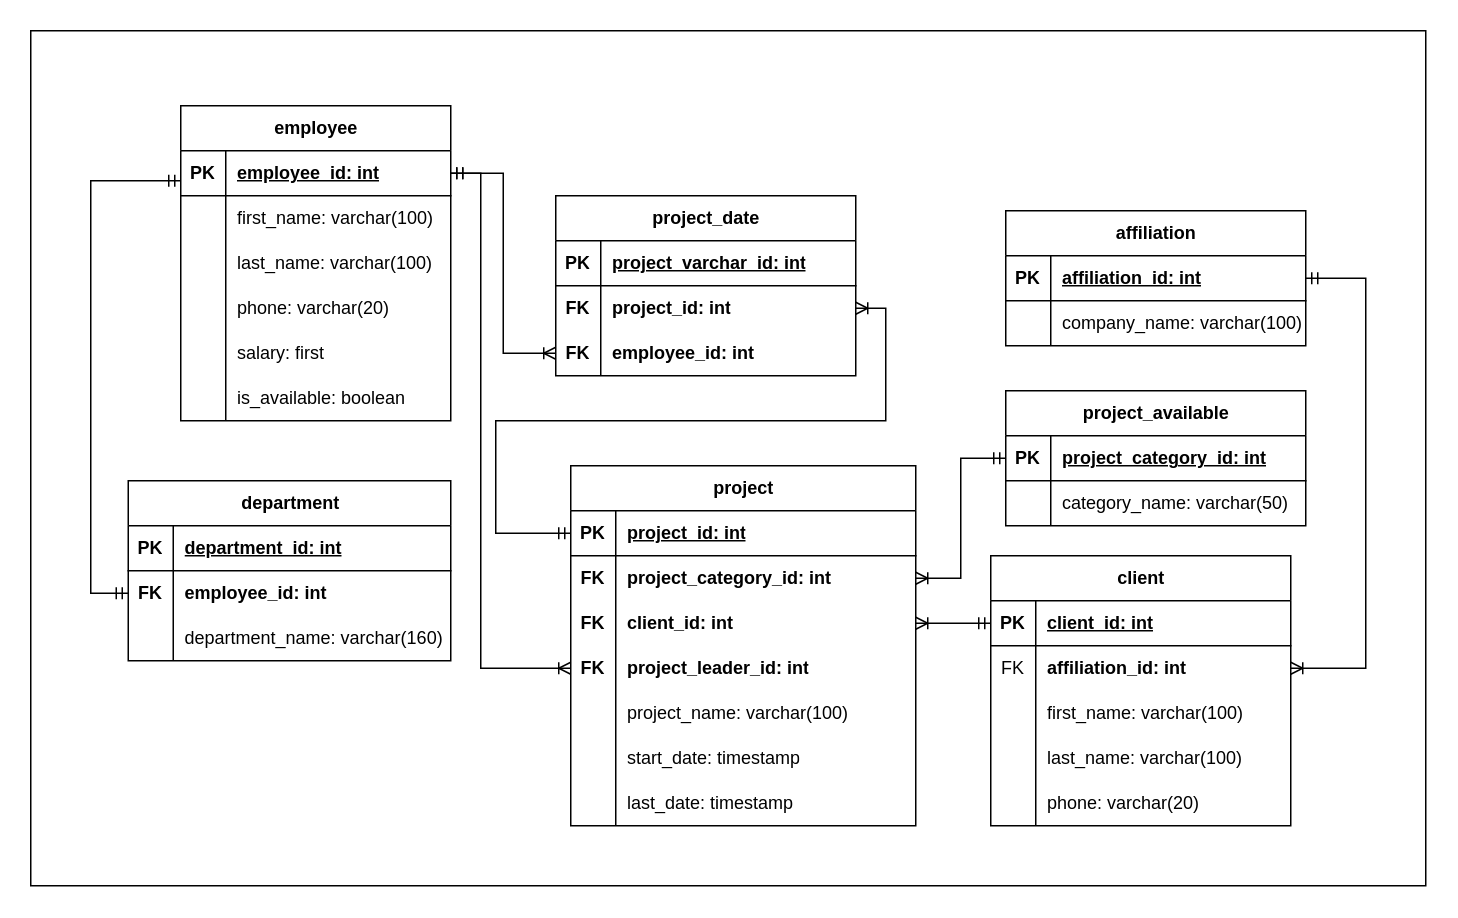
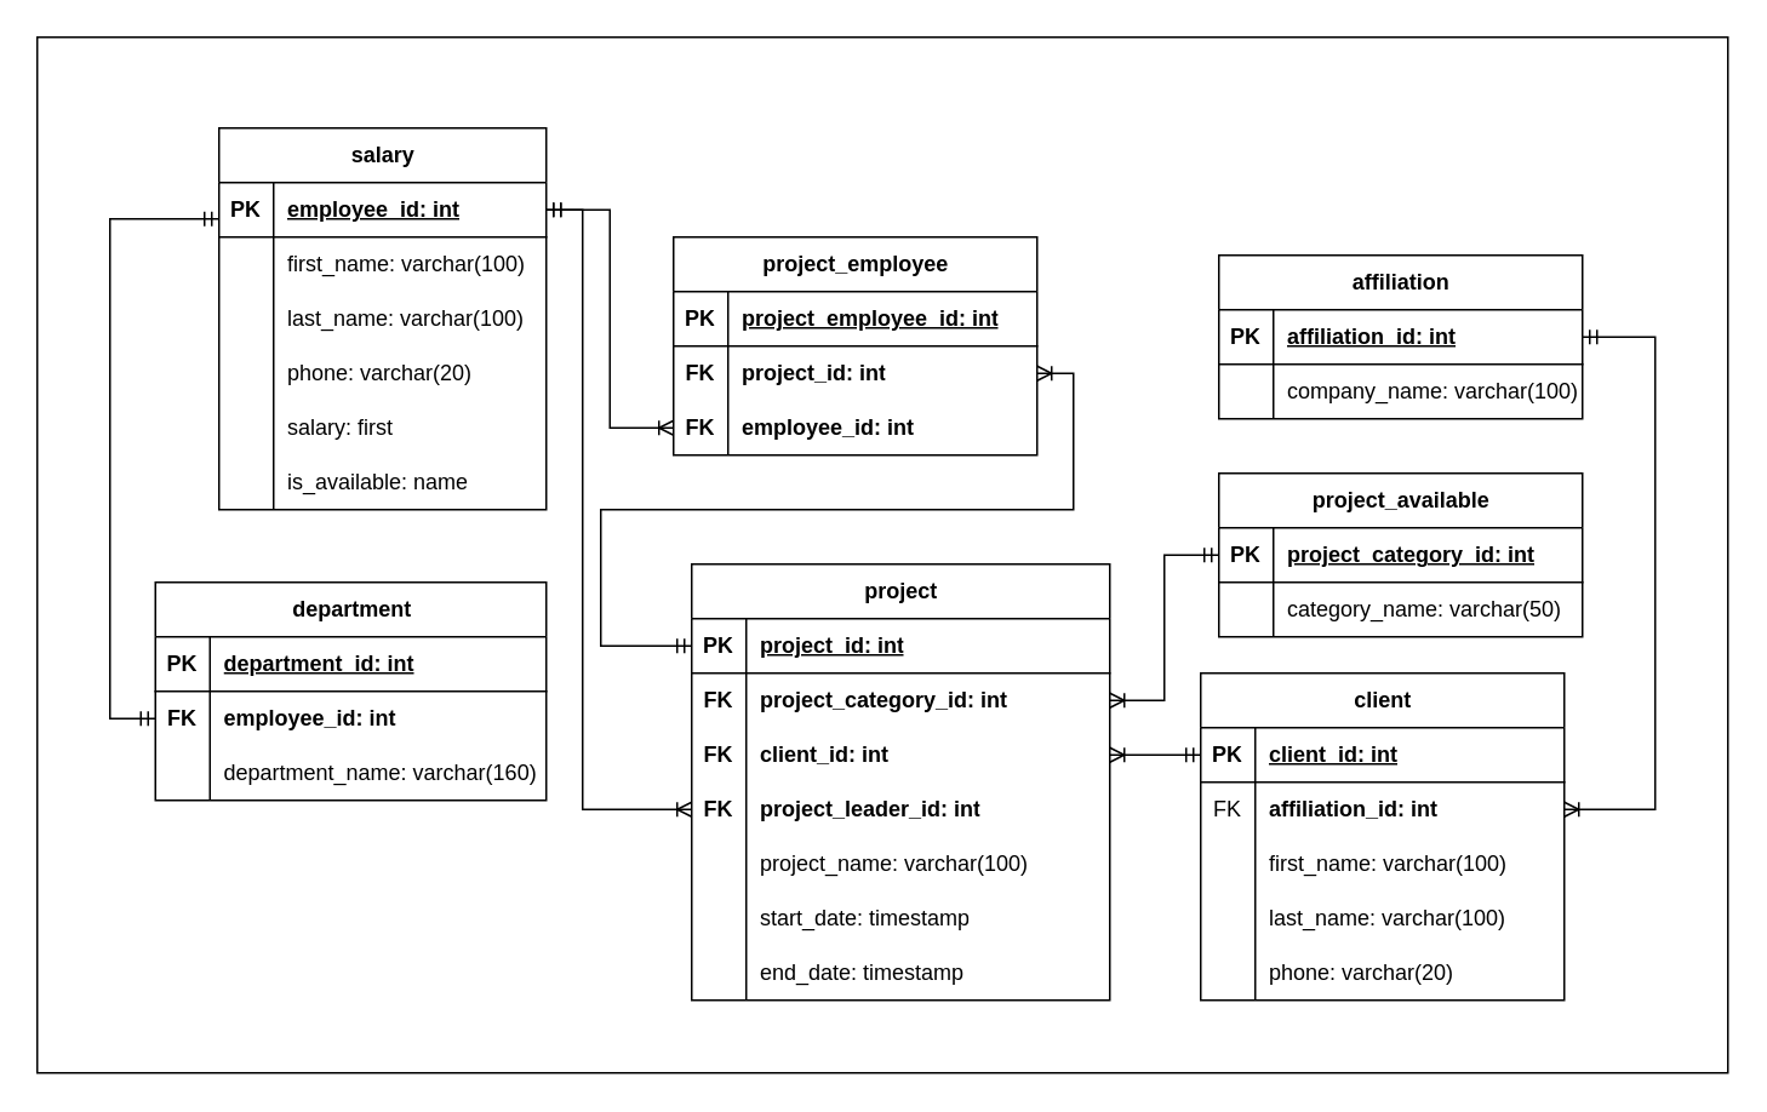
- <mxCell id="3" value="employee" style="shape=table;startSize=30;container=1;collapsible=1;childLayout=tableLayout;fixedRows=1;rowLines=0;fontStyle=1;align=center;resizeLast=1;html=1;" vertex="1" parent="1"><mxGeometry x="120" y="70" width="180" height="210" as="geometry" /></mxCell>
+ <mxCell id="3" value="salary" style="shape=table;startSize=30;container=1;collapsible=1;childLayout=tableLayout;fixedRows=1;rowLines=0;fontStyle=1;align=center;resizeLast=1;html=1;" vertex="1" parent="1"><mxGeometry x="120" y="70" width="180" height="210" as="geometry" /></mxCell>
- <mxCell id="79" value="project_date" style="shape=table;startSize=30;container=1;collapsible=1;childLayout=tableLayout;fixedRows=1;rowLines=0;fontStyle=1;align=center;resizeLast=1;html=1;" vertex="1" parent="1"><mxGeometry x="370" y="130" width="200" height="120" as="geometry" /></mxCell>
+ <mxCell id="79" value="project_employee" style="shape=table;startSize=30;container=1;collapsible=1;childLayout=tableLayout;fixedRows=1;rowLines=0;fontStyle=1;align=center;resizeLast=1;html=1;" vertex="1" parent="1"><mxGeometry x="370" y="130" width="200" height="120" as="geometry" /></mxCell>
- <mxCell id="82" value="project_varchar_id: int" style="shape=partialRectangle;connectable=0;fillColor=none;top=0;left=0;bottom=0;right=0;align=left;spacingLeft=6;fontStyle=5;overflow=hidden;whiteSpace=wrap;html=1;" vertex="1" parent="80"><mxGeometry x="30" width="170" height="30" as="geometry"><mxRectangle width="170" height="30" as="alternateBounds" /></mxGeometry></mxCell>
+ <mxCell id="82" value="project_employee_id: int" style="shape=partialRectangle;connectable=0;fillColor=none;top=0;left=0;bottom=0;right=0;align=left;spacingLeft=6;fontStyle=5;overflow=hidden;whiteSpace=wrap;html=1;" vertex="1" parent="80"><mxGeometry x="30" width="170" height="30" as="geometry"><mxRectangle width="170" height="30" as="alternateBounds" /></mxGeometry></mxCell>
- <mxCell id="21" value="is_available: boolean" style="shape=partialRectangle;connectable=0;fillColor=none;top=0;left=0;bottom=0;right=0;align=left;spacingLeft=6;overflow=hidden;whiteSpace=wrap;html=1;" vertex="1" parent="19"><mxGeometry x="30" width="150" height="30" as="geometry"><mxRectangle width="150" height="30" as="alternateBounds" /></mxGeometry></mxCell>
+ <mxCell id="21" value="is_available: name" style="shape=partialRectangle;connectable=0;fillColor=none;top=0;left=0;bottom=0;right=0;align=left;spacingLeft=6;overflow=hidden;whiteSpace=wrap;html=1;" vertex="1" parent="19"><mxGeometry x="30" width="150" height="30" as="geometry"><mxRectangle width="150" height="30" as="alternateBounds" /></mxGeometry></mxCell>
- <mxCell id="53" value="last_date: timestamp" style="shape=partialRectangle;connectable=0;fillColor=none;top=0;left=0;bottom=0;right=0;align=left;spacingLeft=6;overflow=hidden;whiteSpace=wrap;html=1;" vertex="1" parent="51"><mxGeometry x="30" width="200" height="30" as="geometry"><mxRectangle width="200" height="30" as="alternateBounds" /></mxGeometry></mxCell>
+ <mxCell id="53" value="end_date: timestamp" style="shape=partialRectangle;connectable=0;fillColor=none;top=0;left=0;bottom=0;right=0;align=left;spacingLeft=6;overflow=hidden;whiteSpace=wrap;html=1;" vertex="1" parent="51"><mxGeometry x="30" width="200" height="30" as="geometry"><mxRectangle width="200" height="30" as="alternateBounds" /></mxGeometry></mxCell>
